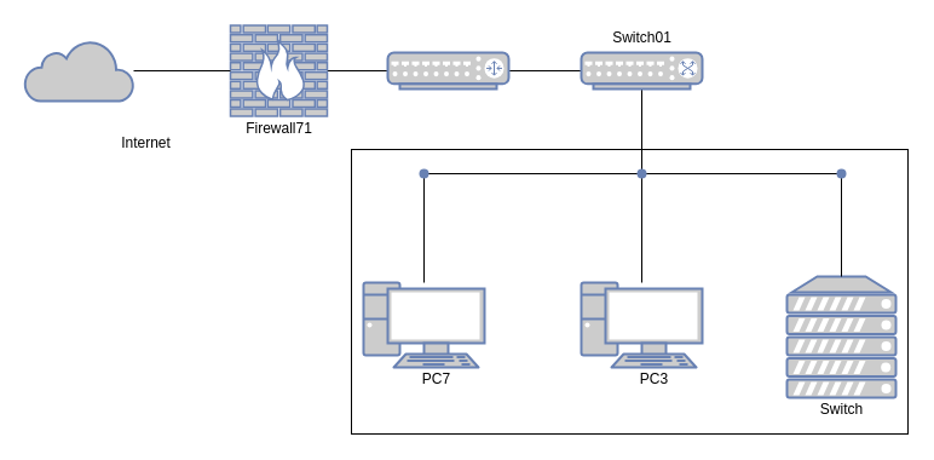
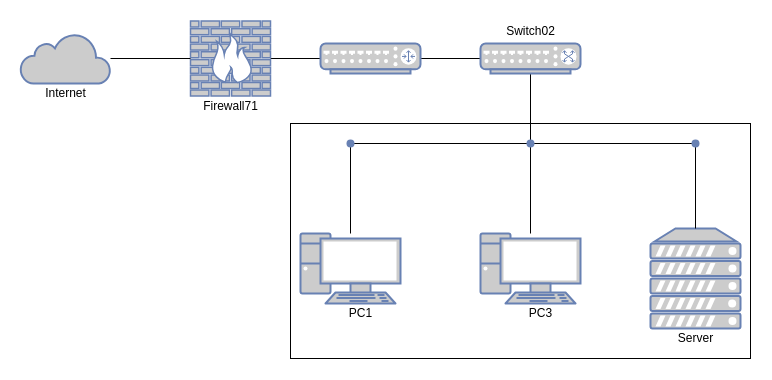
- <mxCell id="24" value="Switch01" style="text;html=1;resizable=0;autosize=1;align=center;verticalAlign=middle;points=[];fillColor=none;strokeColor=none;rounded=0;" vertex="1" parent="1"><mxGeometry x="500" y="20.5" width="60" height="20" as="geometry" /></mxCell>
+ <mxCell id="24" value="Switch02" style="text;html=1;resizable=0;autosize=1;align=center;verticalAlign=middle;points=[];fillColor=none;strokeColor=none;rounded=0;" vertex="1" parent="1"><mxGeometry x="500" y="20.5" width="60" height="20" as="geometry" /></mxCell>
- <mxCell id="22" value="Internet" style="text;html=1;resizable=0;autosize=1;align=center;verticalAlign=middle;points=[];fillColor=none;strokeColor=none;rounded=0;" vertex="1" parent="1"><mxGeometry x="90" y="108" width="60" height="20" as="geometry" /></mxCell>
+ <mxCell id="22" value="Internet" style="text;html=1;resizable=0;autosize=1;align=center;verticalAlign=middle;points=[];fillColor=none;strokeColor=none;rounded=0;" vertex="1" parent="1"><mxGeometry x="35" y="83" width="60" height="20" as="geometry" /></mxCell>
- <mxCell id="25" value="PC7" style="text;html=1;resizable=0;autosize=1;align=center;verticalAlign=middle;points=[];fillColor=none;strokeColor=none;rounded=0;" vertex="1" parent="1"><mxGeometry x="340" y="303" width="40" height="20" as="geometry" /></mxCell>
+ <mxCell id="25" value="PC1" style="text;html=1;resizable=0;autosize=1;align=center;verticalAlign=middle;points=[];fillColor=none;strokeColor=none;rounded=0;" vertex="1" parent="1"><mxGeometry x="340" y="303" width="40" height="20" as="geometry" /></mxCell>
- <mxCell id="27" value="Switch" style="text;html=1;resizable=0;autosize=1;align=center;verticalAlign=middle;points=[];fillColor=none;strokeColor=none;rounded=0;" vertex="1" parent="1"><mxGeometry x="670" y="328" width="50" height="20" as="geometry" /></mxCell>
+ <mxCell id="27" value="Server" style="text;html=1;resizable=0;autosize=1;align=center;verticalAlign=middle;points=[];fillColor=none;strokeColor=none;rounded=0;" vertex="1" parent="1"><mxGeometry x="670" y="328" width="50" height="20" as="geometry" /></mxCell>
